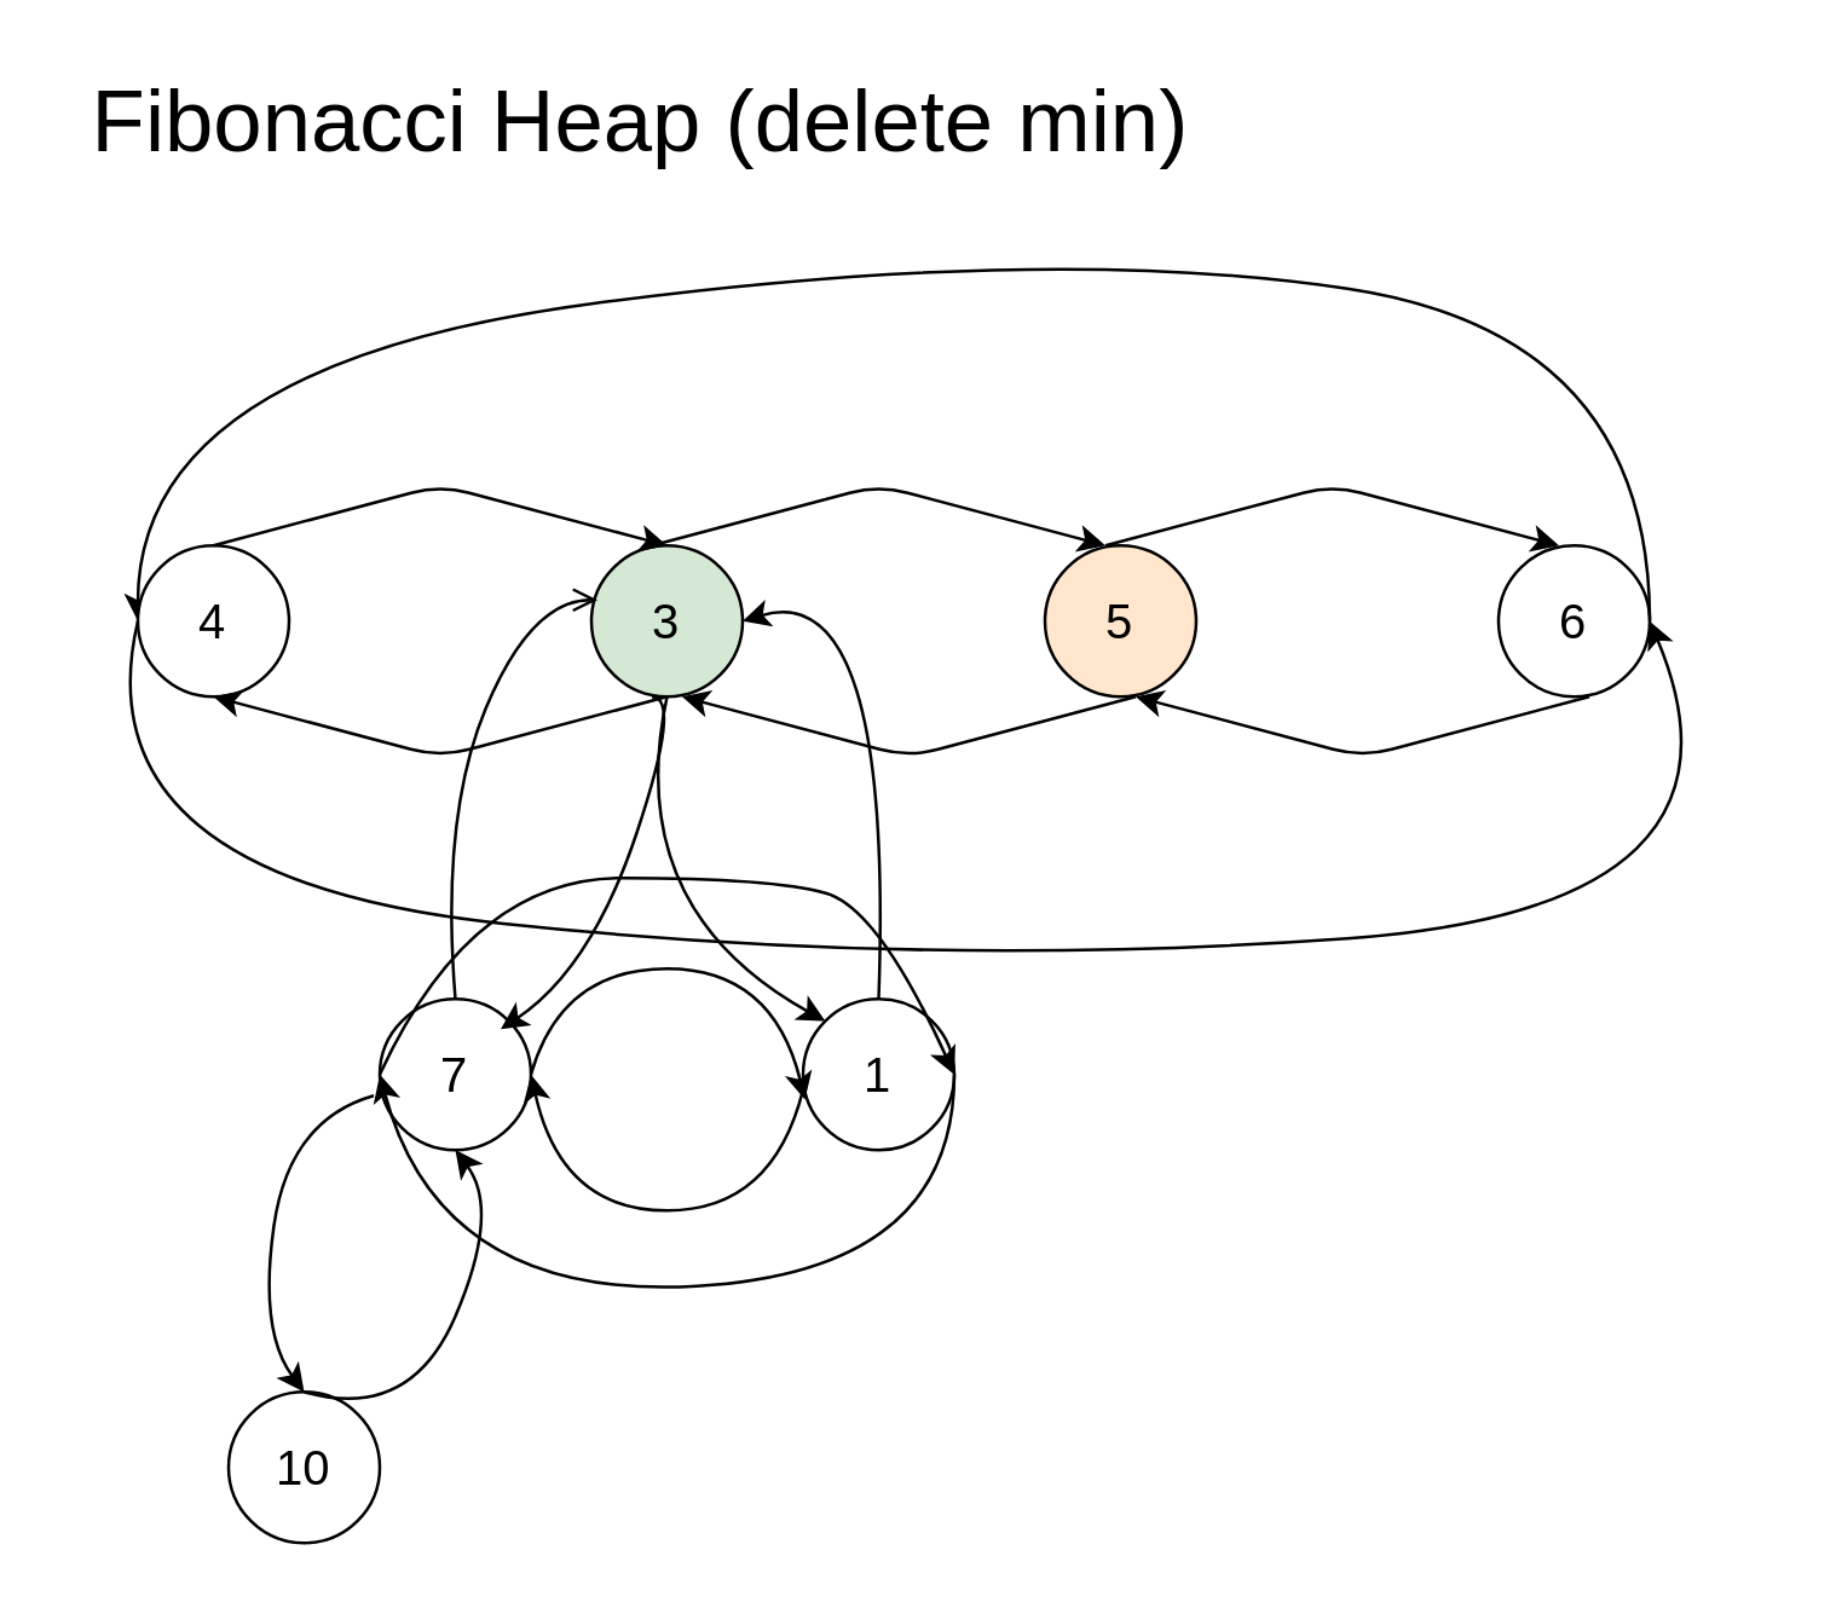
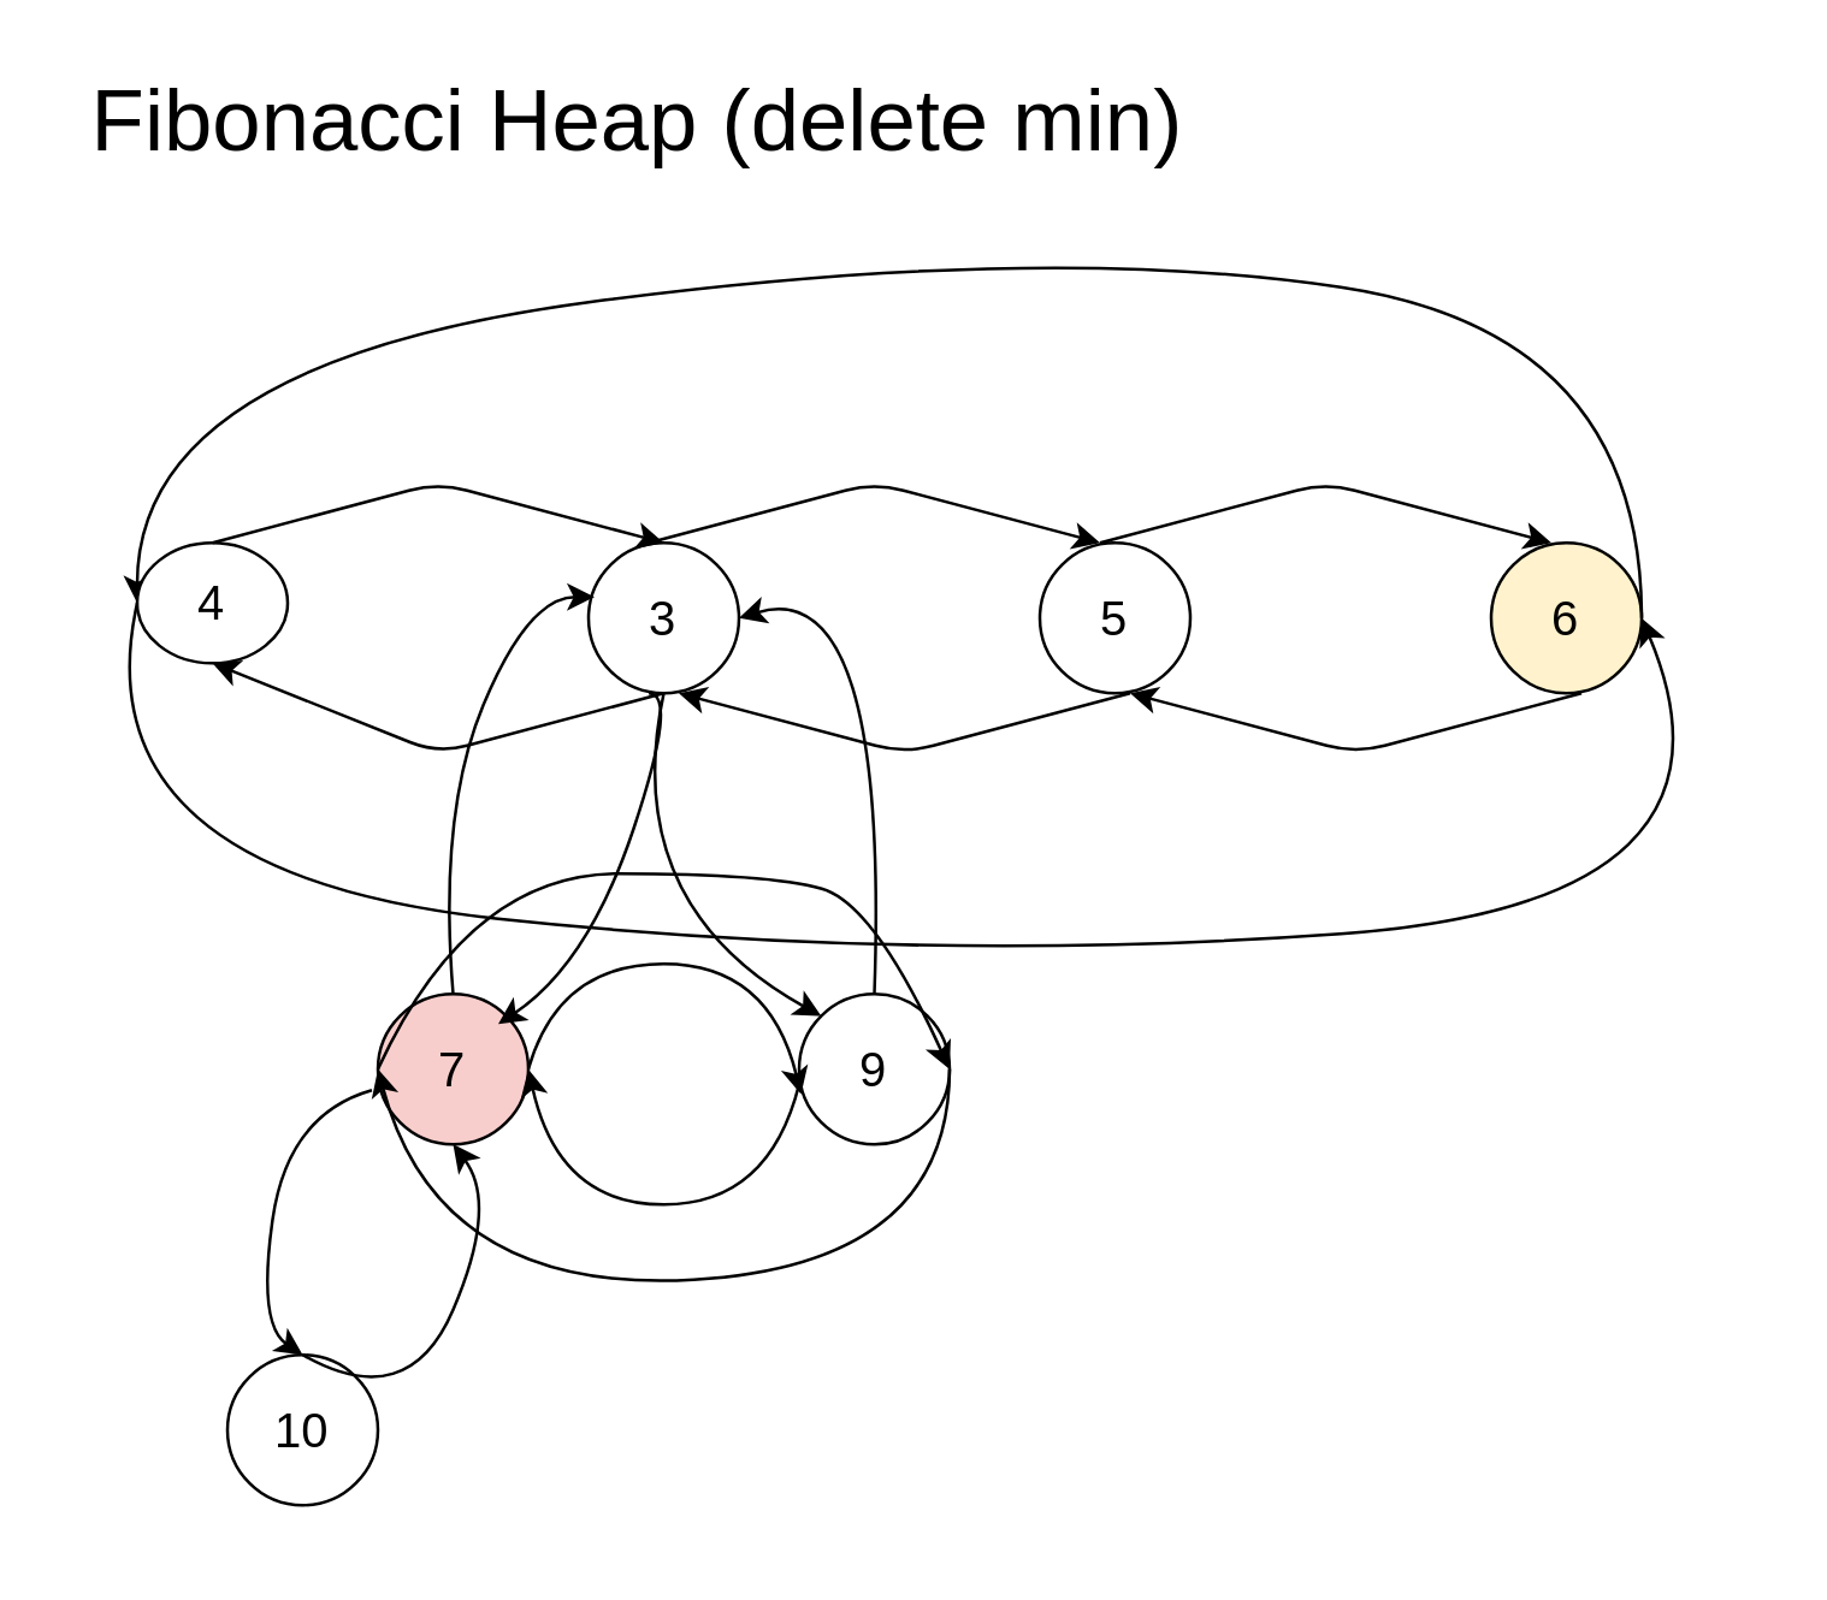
- <mxCell id="5" value="&lt;font style=&quot;font-size: 16px&quot;&gt;4&lt;/font&gt;" style="ellipse;whiteSpace=wrap;html=1;aspect=fixed;" parent="1" vertex="1"><mxGeometry x="45" y="180" width="50" height="50" as="geometry" /></mxCell>
+ <mxCell id="5" value="&lt;font style=&quot;font-size: 16px&quot;&gt;4&lt;/font&gt;" style="ellipse;whiteSpace=wrap;html=1;aspect=fixed;" parent="1" vertex="1"><mxGeometry x="45" y="180" width="50" height="40" as="geometry" /></mxCell>
- <mxCell id="6" value="&lt;font style=&quot;font-size: 16px&quot;&gt;3&lt;/font&gt;" style="ellipse;whiteSpace=wrap;html=1;aspect=fixed;fillColor=#d5e8d4;" parent="1" vertex="1"><mxGeometry x="195" y="180" width="50" height="50" as="geometry" /></mxCell>
+ <mxCell id="6" value="&lt;font style=&quot;font-size: 16px&quot;&gt;3&lt;/font&gt;" style="ellipse;whiteSpace=wrap;html=1;aspect=fixed;" parent="1" vertex="1"><mxGeometry x="195" y="180" width="50" height="50" as="geometry" /></mxCell>
- <mxCell id="7" value="&lt;font style=&quot;font-size: 16px&quot;&gt;5&lt;/font&gt;" style="ellipse;whiteSpace=wrap;html=1;aspect=fixed;fillColor=#ffe6cc;" parent="1" vertex="1"><mxGeometry x="345" y="180" width="50" height="50" as="geometry" /></mxCell>
+ <mxCell id="7" value="&lt;font style=&quot;font-size: 16px&quot;&gt;5&lt;/font&gt;" style="ellipse;whiteSpace=wrap;html=1;aspect=fixed;" parent="1" vertex="1"><mxGeometry x="345" y="180" width="50" height="50" as="geometry" /></mxCell>
- <mxCell id="3" value="&lt;font style=&quot;font-size: 16px&quot;&gt;6&lt;/font&gt;" style="ellipse;whiteSpace=wrap;html=1;aspect=fixed;" parent="1" vertex="1"><mxGeometry x="495" y="180" width="50" height="50" as="geometry" /></mxCell>
+ <mxCell id="3" value="&lt;font style=&quot;font-size: 16px&quot;&gt;6&lt;/font&gt;" style="ellipse;whiteSpace=wrap;html=1;aspect=fixed;fillColor=#fff2cc;" parent="1" vertex="1"><mxGeometry x="495" y="180" width="50" height="50" as="geometry" /></mxCell>
- <mxCell id="24" value="" style="curved=1;endArrow=open;html=1;exitX=0.5;exitY=0;exitDx=0;exitDy=0;entryX=0.04;entryY=0.36;entryDx=0;entryDy=0;entryPerimeter=0;" parent="1" source="15" target="6" edge="1"><mxGeometry x="20" y="80" width="50" height="50" as="geometry"><mxPoint x="205" y="570" as="sourcePoint" /><mxPoint x="255" y="520" as="targetPoint" /><Array as="points"><mxPoint x="145" y="270" /><mxPoint x="175" y="198" /></Array></mxGeometry></mxCell>
+ <mxCell id="24" value="" style="curved=1;endArrow=classic;html=1;exitX=0.5;exitY=0;exitDx=0;exitDy=0;entryX=0.04;entryY=0.36;entryDx=0;entryDy=0;entryPerimeter=0;" parent="1" source="15" target="6" edge="1"><mxGeometry x="20" y="80" width="50" height="50" as="geometry"><mxPoint x="205" y="570" as="sourcePoint" /><mxPoint x="255" y="520" as="targetPoint" /><Array as="points"><mxPoint x="145" y="270" /><mxPoint x="175" y="198" /></Array></mxGeometry></mxCell>
- <mxCell id="15" value="&lt;font style=&quot;font-size: 16px&quot;&gt;7&lt;/font&gt;" style="ellipse;whiteSpace=wrap;html=1;aspect=fixed;" parent="1" vertex="1"><mxGeometry x="125" y="330" width="50" height="50" as="geometry" /></mxCell>
+ <mxCell id="15" value="&lt;font style=&quot;font-size: 16px&quot;&gt;7&lt;/font&gt;" style="ellipse;whiteSpace=wrap;html=1;aspect=fixed;fillColor=#f8cecc;" parent="1" vertex="1"><mxGeometry x="125" y="330" width="50" height="50" as="geometry" /></mxCell>
- <mxCell id="16" value="&lt;font style=&quot;font-size: 16px&quot;&gt;1&lt;/font&gt;" style="ellipse;whiteSpace=wrap;html=1;aspect=fixed;" parent="1" vertex="1"><mxGeometry x="265" y="330" width="50" height="50" as="geometry" /></mxCell>
+ <mxCell id="16" value="&lt;font style=&quot;font-size: 16px&quot;&gt;9&lt;/font&gt;" style="ellipse;whiteSpace=wrap;html=1;aspect=fixed;" parent="1" vertex="1"><mxGeometry x="265" y="330" width="50" height="50" as="geometry" /></mxCell>
- <mxCell id="19" value="&lt;font style=&quot;font-size: 16px&quot;&gt;10&lt;/font&gt;" style="ellipse;whiteSpace=wrap;html=1;aspect=fixed;" parent="1" vertex="1"><mxGeometry x="75" y="460" width="50" height="50" as="geometry" /></mxCell>
+ <mxCell id="19" value="&lt;font style=&quot;font-size: 16px&quot;&gt;10&lt;/font&gt;" style="ellipse;whiteSpace=wrap;html=1;aspect=fixed;" parent="1" vertex="1"><mxGeometry x="75" y="450" width="50" height="50" as="geometry" /></mxCell>
